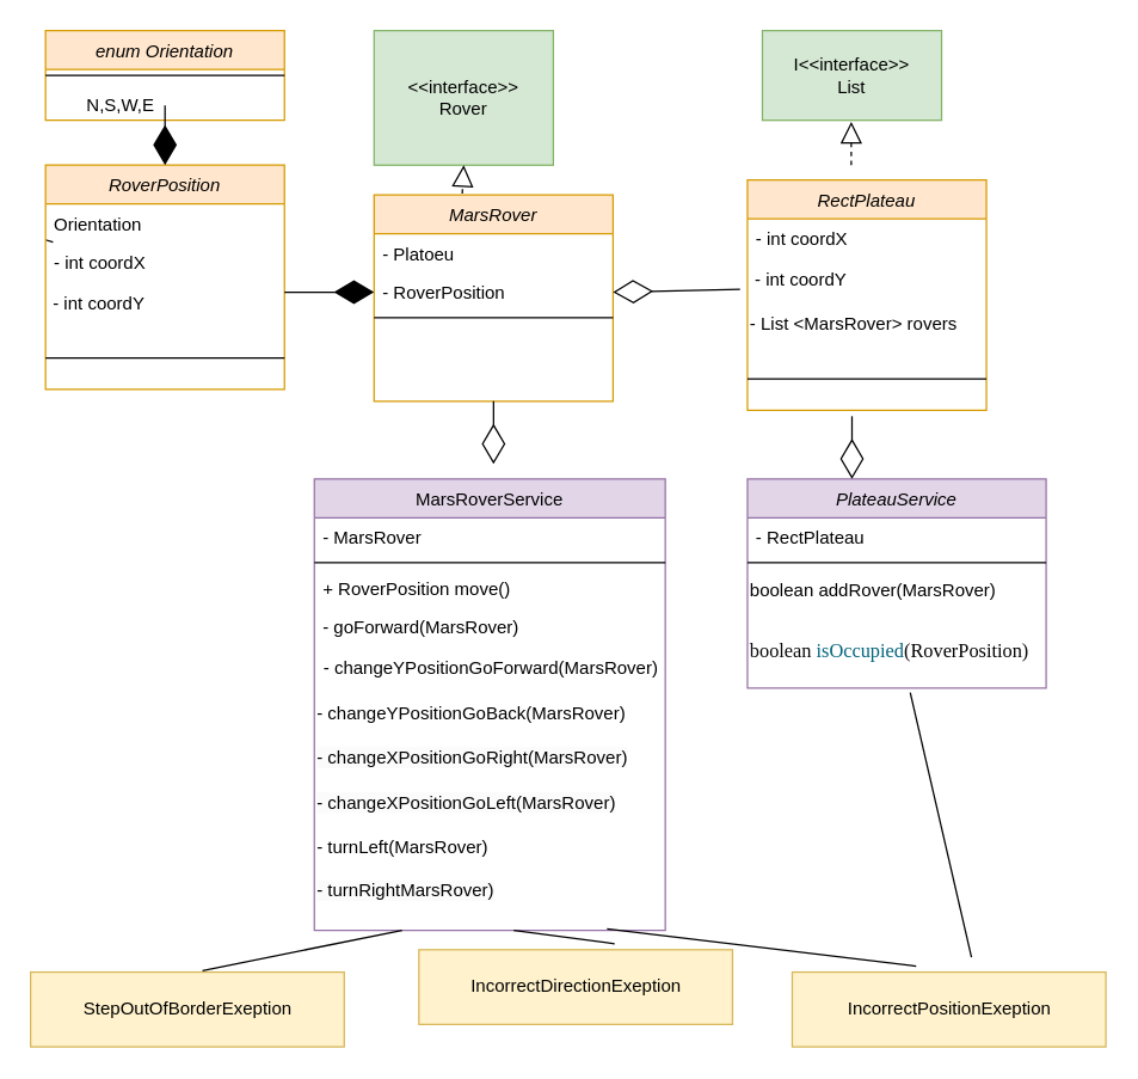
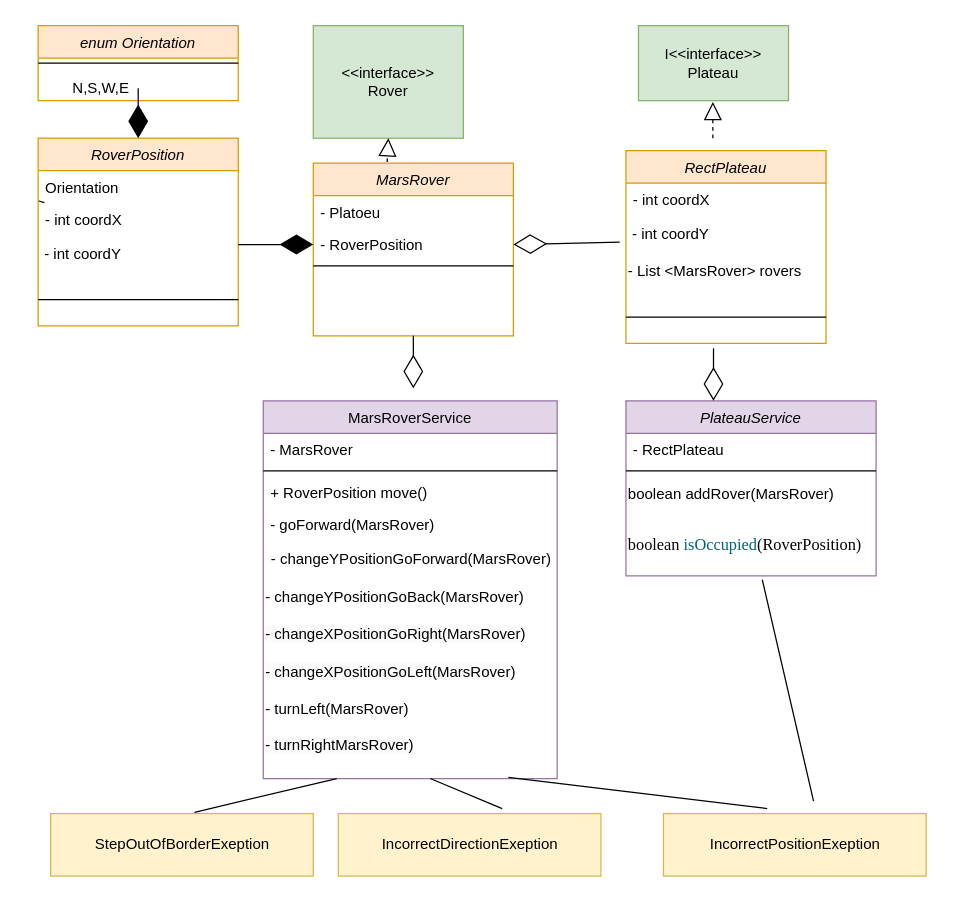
- <mxCell id="29" value="I&amp;lt;&amp;lt;interface&amp;gt;&amp;gt;&lt;br&gt;List" style="rounded=0;whiteSpace=wrap;html=1;fillColor=#d5e8d4;strokeColor=#82b366;" parent="1" vertex="1"><mxGeometry x="510" y="20" width="120" height="60" as="geometry" /></mxCell>
+ <mxCell id="29" value="I&amp;lt;&amp;lt;interface&amp;gt;&amp;gt;&lt;br&gt;Plateau" style="rounded=0;whiteSpace=wrap;html=1;fillColor=#d5e8d4;strokeColor=#82b366;" parent="1" vertex="1"><mxGeometry x="510" y="20" width="120" height="60" as="geometry" /></mxCell>
- <mxCell id="39" value="IncorrectDirectionExeption" style="html=1;fillColor=#fff2cc;strokeColor=#d6b656;" parent="1" vertex="1"><mxGeometry x="280" y="635" width="210" height="50" as="geometry" /></mxCell>
+ <mxCell id="39" value="IncorrectDirectionExeption" style="html=1;fillColor=#fff2cc;strokeColor=#d6b656;" parent="1" vertex="1"><mxGeometry x="270" y="650" width="210" height="50" as="geometry" /></mxCell>
- <mxCell id="38" value="StepOutOfBorderExeption" style="html=1;fillColor=#fff2cc;strokeColor=#d6b656;" parent="1" vertex="1"><mxGeometry x="20" y="650" width="210" height="50" as="geometry" /></mxCell>
+ <mxCell id="38" value="StepOutOfBorderExeption" style="html=1;fillColor=#fff2cc;strokeColor=#d6b656;" parent="1" vertex="1"><mxGeometry x="40" y="650" width="210" height="50" as="geometry" /></mxCell>
